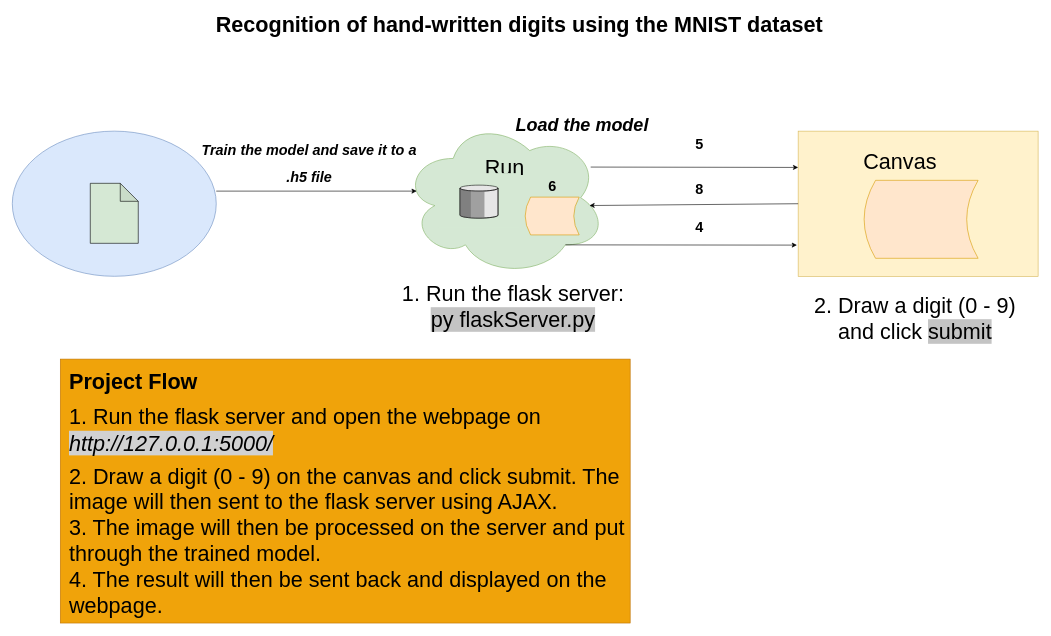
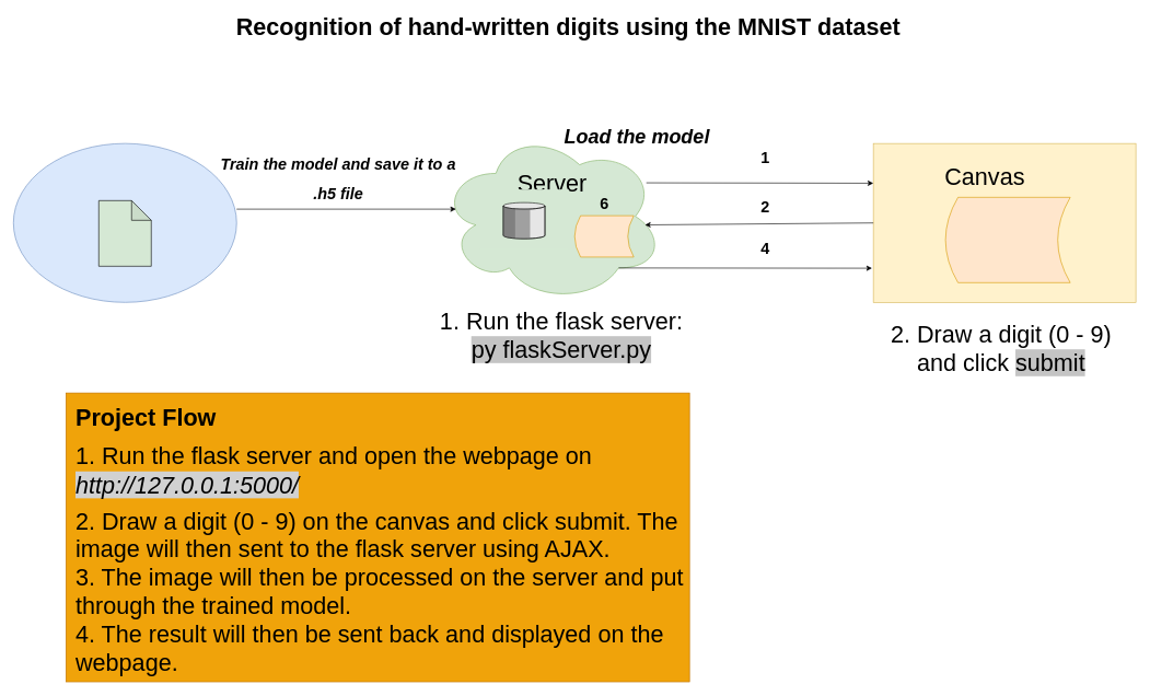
- <mxCell id="12" value="5" style="text;strokeColor=none;fillColor=none;html=1;fontSize=24;fontStyle=1;verticalAlign=middle;align=center;shadow=0;" vertex="1" parent="1"><mxGeometry x="985" y="221" width="360" height="37" as="geometry" /></mxCell>
+ <mxCell id="12" value="1" style="text;strokeColor=none;fillColor=none;html=1;fontSize=24;fontStyle=1;verticalAlign=middle;align=center;shadow=0;" vertex="1" parent="1"><mxGeometry x="985" y="221" width="360" height="37" as="geometry" /></mxCell>
- <mxCell id="7" value="&lt;font style=&quot;font-size: 36px&quot;&gt;Run&lt;/font&gt;" style="text;html=1;strokeColor=none;fillColor=none;align=center;verticalAlign=middle;whiteSpace=wrap;rounded=0;" vertex="1" parent="1"><mxGeometry x="771" y="258" width="140" height="40" as="geometry" /></mxCell>
+ <mxCell id="7" value="&lt;font style=&quot;font-size: 36px&quot;&gt;Server&lt;/font&gt;" style="text;html=1;strokeColor=none;fillColor=none;align=center;verticalAlign=middle;whiteSpace=wrap;rounded=0;" vertex="1" parent="1"><mxGeometry x="771" y="258" width="140" height="40" as="geometry" /></mxCell>
- <mxCell id="19" value="8" style="text;strokeColor=none;fillColor=none;html=1;fontSize=24;fontStyle=1;verticalAlign=middle;align=center;shadow=0;" vertex="1" parent="1"><mxGeometry x="985" y="296" width="360" height="37" as="geometry" /></mxCell>
+ <mxCell id="19" value="2" style="text;strokeColor=none;fillColor=none;html=1;fontSize=24;fontStyle=1;verticalAlign=middle;align=center;shadow=0;" vertex="1" parent="1"><mxGeometry x="985" y="296" width="360" height="37" as="geometry" /></mxCell>
